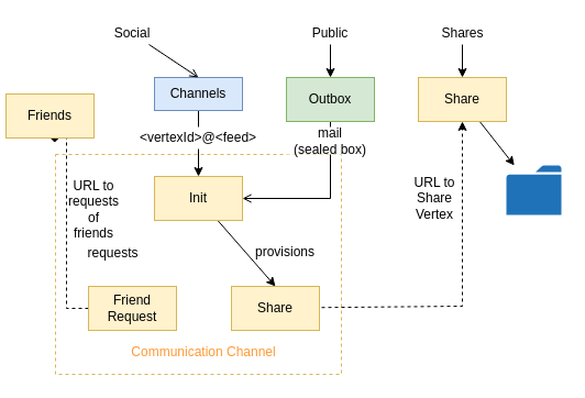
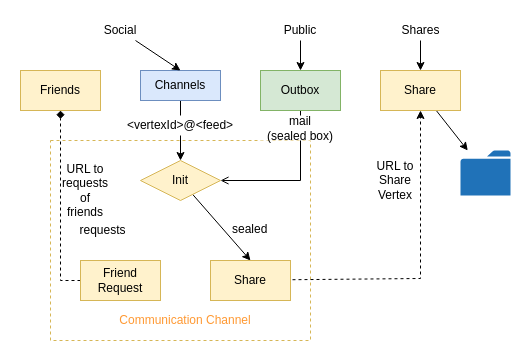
- <mxCell id="18" style="rounded=0;orthogonalLoop=1;jettySize=auto;html=1;entryX=0.5;entryY=0;entryDx=0;entryDy=0;endArrow=open;" edge="1" parent="1" source="19" target="6"><mxGeometry relative="1" as="geometry" /></mxCell>
+ <mxCell id="18" style="rounded=0;orthogonalLoop=1;jettySize=auto;html=1;entryX=0.5;entryY=0;entryDx=0;entryDy=0;" edge="1" parent="1" source="19" target="6"><mxGeometry relative="1" as="geometry" /></mxCell>
- <mxCell id="16" value="Friends" style="rounded=0;whiteSpace=wrap;html=1;fillColor=#fff2cc;strokeColor=#d6b656;" vertex="1" parent="1"><mxGeometry x="5" y="85" width="80" height="40" as="geometry" /></mxCell>
+ <mxCell id="16" value="Friends" style="rounded=0;whiteSpace=wrap;html=1;fillColor=#fff2cc;strokeColor=#d6b656;" vertex="1" parent="1"><mxGeometry x="20" y="70" width="80" height="40" as="geometry" /></mxCell>
- <mxCell id="8" value="Init" style="rounded=0;whiteSpace=wrap;html=1;fillColor=#fff2cc;strokeColor=#d6b656;" vertex="1" parent="1"><mxGeometry x="140" y="160" width="80" height="40" as="geometry" /></mxCell>
+ <mxCell id="8" value="Init" style="rhombus;whiteSpace=wrap;html=1;fillColor=#fff2cc;strokeColor=#d6b656;" vertex="1" parent="1"><mxGeometry x="140" y="160" width="80" height="40" as="geometry" /></mxCell>
- <mxCell id="15" value="&lt;span style=&quot;color: rgb(0, 0, 0); font-family: helvetica; font-size: 12px; font-style: normal; font-weight: 400; letter-spacing: normal; text-align: center; text-indent: 0px; text-transform: none; word-spacing: 0px; display: inline; float: none;&quot;&gt;provisions&lt;/span&gt;" style="text;whiteSpace=wrap;html=1;labelBackgroundColor=none;" vertex="1" parent="1"><mxGeometry x="230" y="215" width="70" height="30" as="geometry" /></mxCell>
+ <mxCell id="15" value="&lt;span style=&quot;color: rgb(0, 0, 0); font-family: helvetica; font-size: 12px; font-style: normal; font-weight: 400; letter-spacing: normal; text-align: center; text-indent: 0px; text-transform: none; word-spacing: 0px; display: inline; float: none;&quot;&gt;sealed&lt;/span&gt;" style="text;whiteSpace=wrap;html=1;labelBackgroundColor=none;" vertex="1" parent="1"><mxGeometry x="230" y="215" width="70" height="30" as="geometry" /></mxCell>
